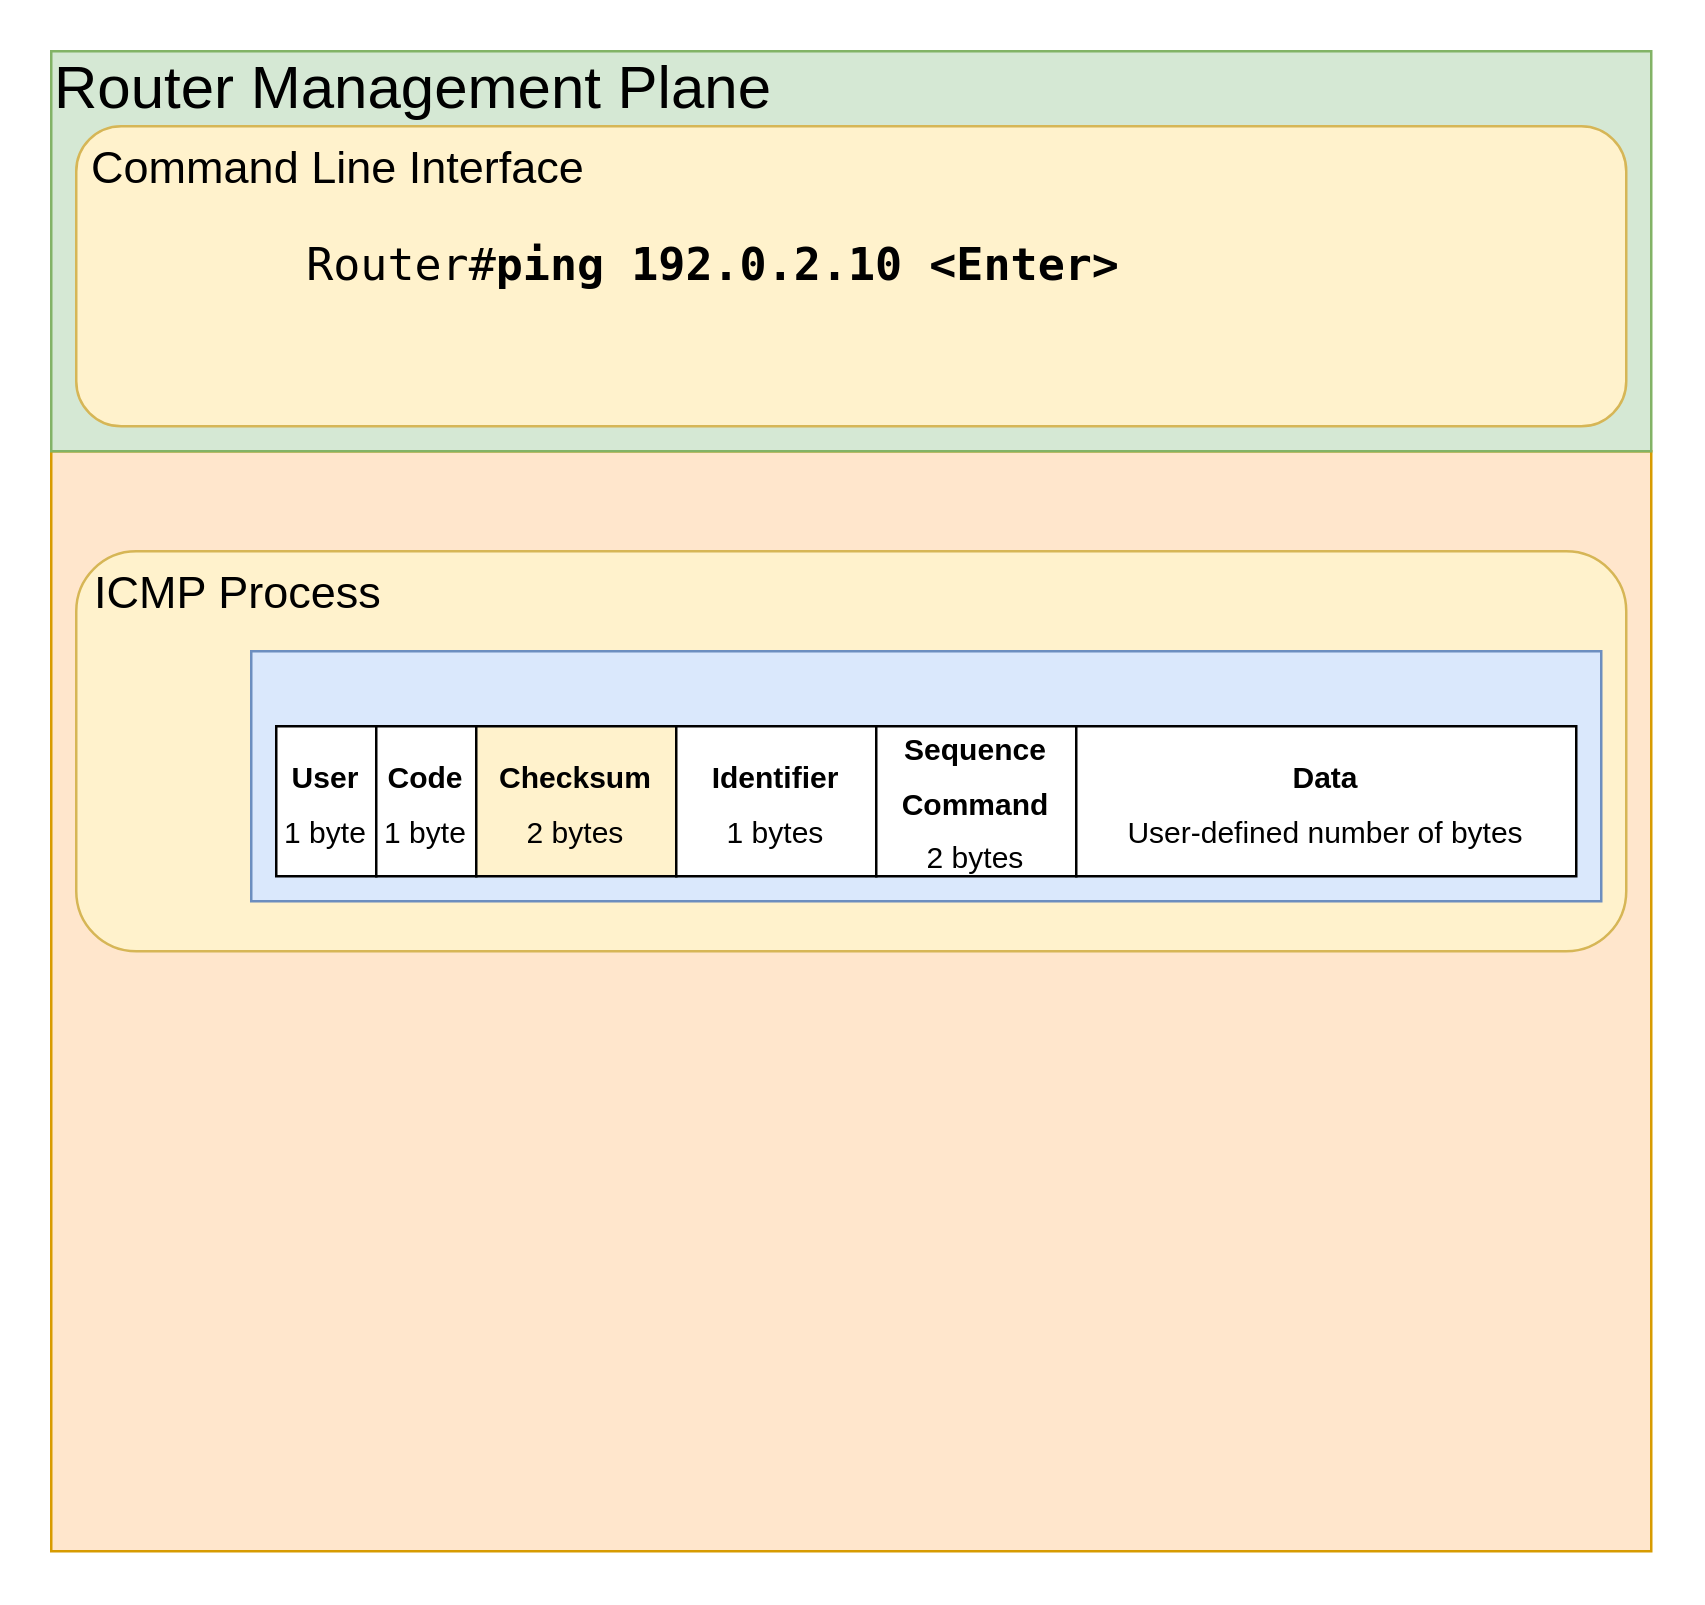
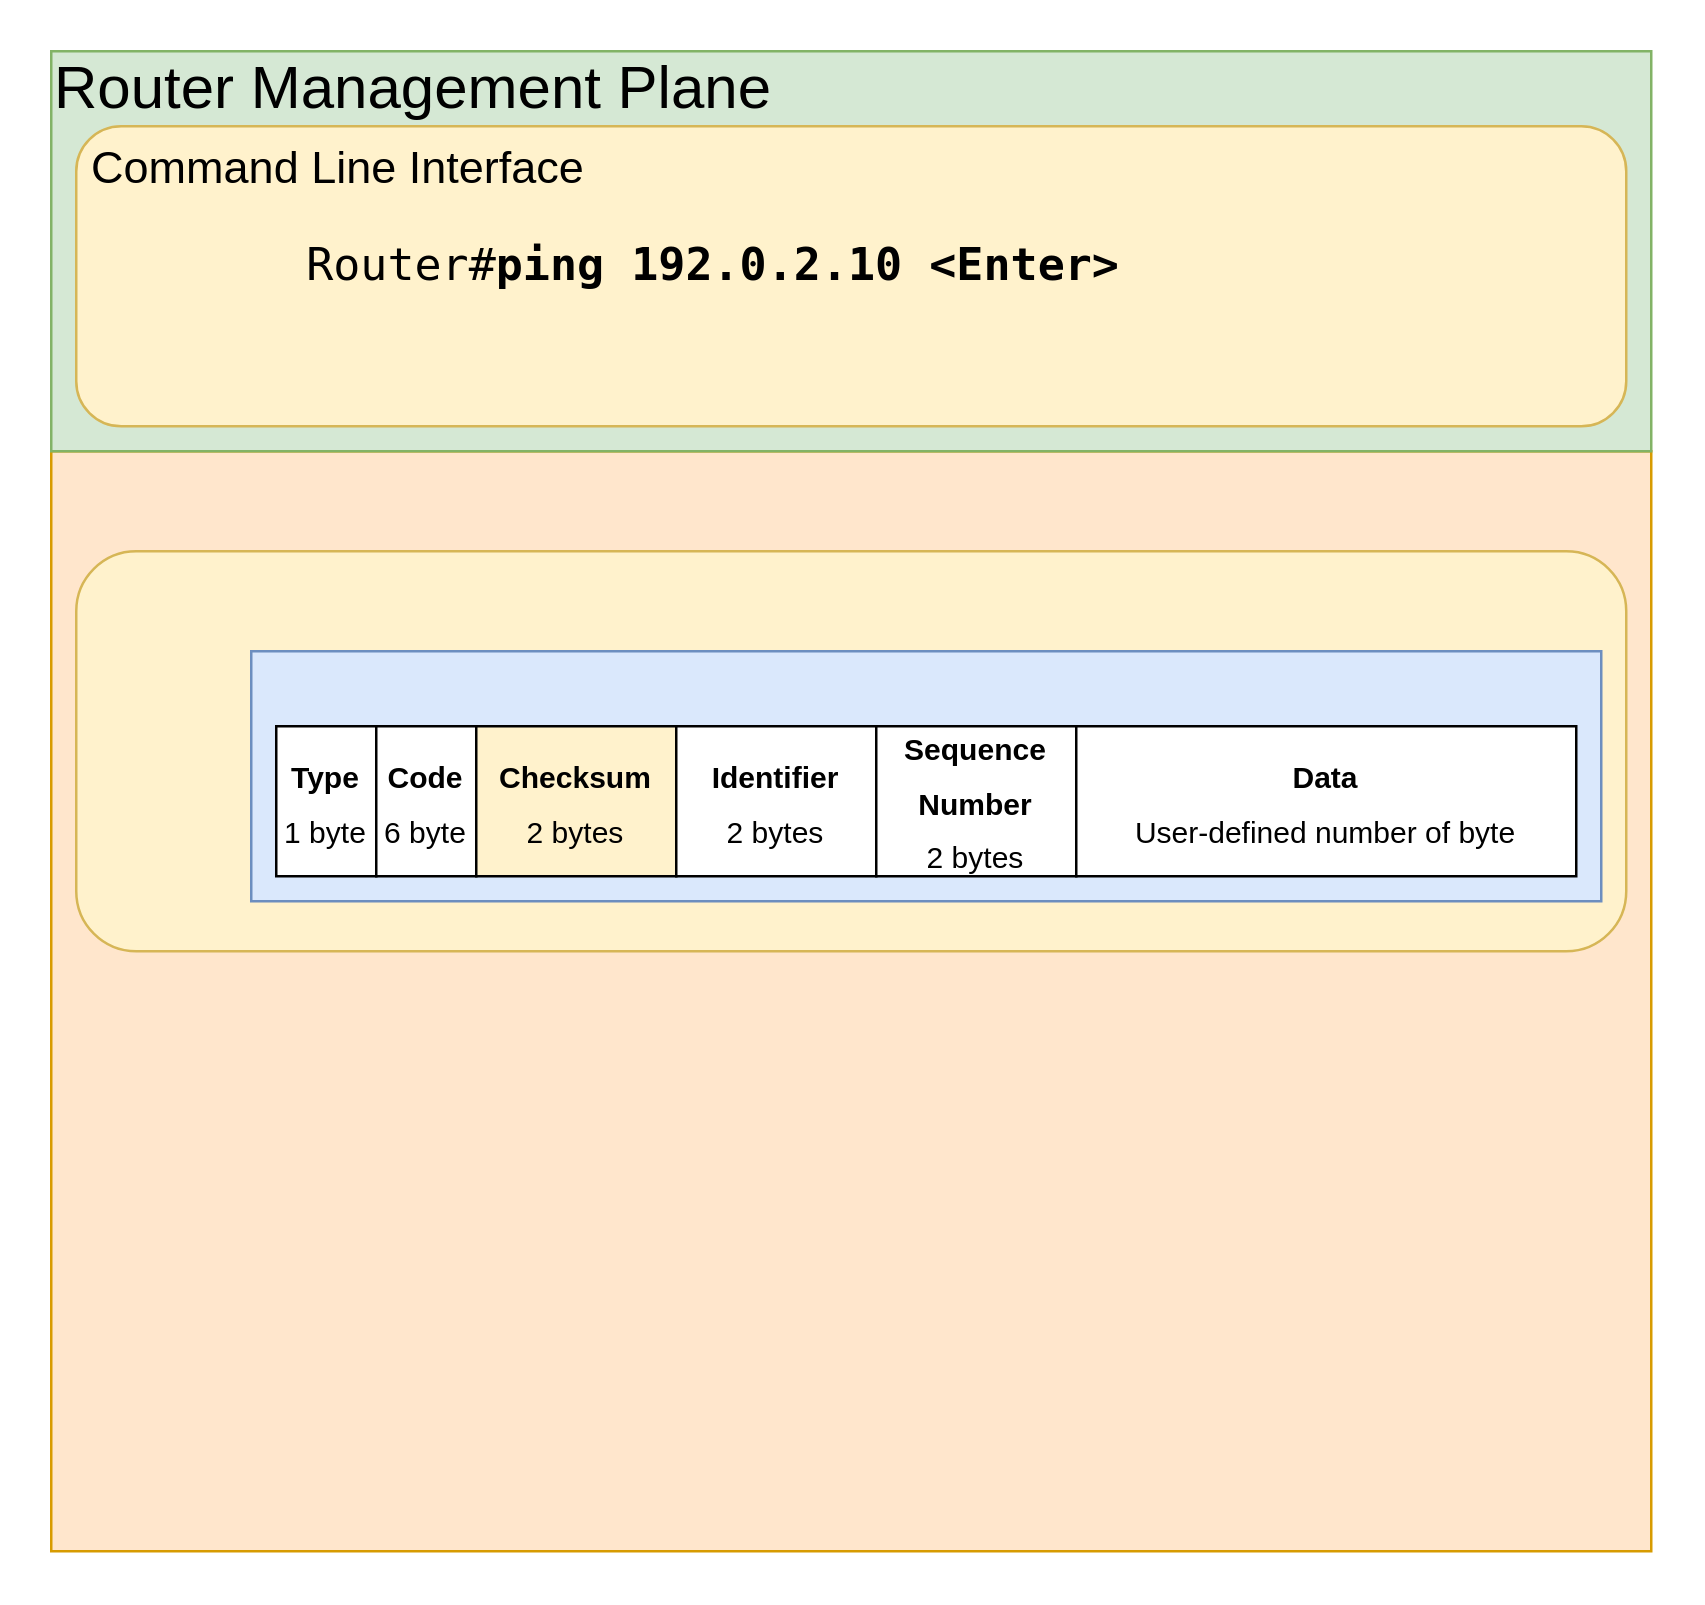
- <mxCell id="5" value="&lt;font style=&quot;font-size: 18px&quot;&gt;ICMP Process&lt;/font&gt;" style="text;html=1;strokeColor=none;fillColor=none;align=center;verticalAlign=middle;whiteSpace=wrap;rounded=0;fontSize=24;" parent="1" vertex="1"><mxGeometry x="30" y="220" width="130" height="30" as="geometry" /></mxCell>
- <mxCell id="6" value="&lt;font style=&quot;font-size: 12px&quot;&gt;&lt;b&gt;User&lt;/b&gt;&lt;br&gt;1 byte&lt;br&gt;&lt;/font&gt;" style="rounded=0;whiteSpace=wrap;html=1;fontSize=18;" parent="1" vertex="1"><mxGeometry x="110" y="290" width="40" height="60" as="geometry" /></mxCell>
+ <mxCell id="6" value="&lt;font style=&quot;font-size: 12px&quot;&gt;&lt;b&gt;Type&lt;/b&gt;&lt;br&gt;1 byte&lt;br&gt;&lt;/font&gt;" style="rounded=0;whiteSpace=wrap;html=1;fontSize=18;" parent="1" vertex="1"><mxGeometry x="110" y="290" width="40" height="60" as="geometry" /></mxCell>
- <mxCell id="7" value="&lt;font style=&quot;font-size: 12px&quot;&gt;&lt;b&gt;Code&lt;/b&gt;&lt;br&gt;1 byte&lt;br&gt;&lt;/font&gt;" style="rounded=0;whiteSpace=wrap;html=1;fontSize=18;" parent="1" vertex="1"><mxGeometry x="150" y="290" width="40" height="60" as="geometry" /></mxCell>
+ <mxCell id="7" value="&lt;font style=&quot;font-size: 12px&quot;&gt;&lt;b&gt;Code&lt;/b&gt;&lt;br&gt;6 byte&lt;br&gt;&lt;/font&gt;" style="rounded=0;whiteSpace=wrap;html=1;fontSize=18;" parent="1" vertex="1"><mxGeometry x="150" y="290" width="40" height="60" as="geometry" /></mxCell>
- <mxCell id="9" value="&lt;font style=&quot;font-size: 12px&quot;&gt;&lt;b&gt;Identifier&lt;/b&gt;&lt;br&gt;1 bytes&lt;br&gt;&lt;/font&gt;" style="rounded=0;whiteSpace=wrap;html=1;fontSize=18;" parent="1" vertex="1"><mxGeometry x="270" y="290" width="80" height="60" as="geometry" /></mxCell>
+ <mxCell id="9" value="&lt;font style=&quot;font-size: 12px&quot;&gt;&lt;b&gt;Identifier&lt;/b&gt;&lt;br&gt;2 bytes&lt;br&gt;&lt;/font&gt;" style="rounded=0;whiteSpace=wrap;html=1;fontSize=18;" parent="1" vertex="1"><mxGeometry x="270" y="290" width="80" height="60" as="geometry" /></mxCell>
- <mxCell id="10" value="&lt;font style=&quot;line-height: 1&quot;&gt;&lt;b&gt;&lt;font style=&quot;font-size: 12px&quot;&gt;Sequence Command&lt;/font&gt;&lt;br&gt;&lt;/b&gt;&lt;span style=&quot;font-size: 12px&quot;&gt;2 bytes&lt;/span&gt;&lt;br&gt;&lt;/font&gt;" style="rounded=0;whiteSpace=wrap;html=1;fontSize=18;" parent="1" vertex="1"><mxGeometry x="350" y="290" width="80" height="60" as="geometry" /></mxCell>
+ <mxCell id="10" value="&lt;font style=&quot;line-height: 1&quot;&gt;&lt;b&gt;&lt;font style=&quot;font-size: 12px&quot;&gt;Sequence Number&lt;/font&gt;&lt;br&gt;&lt;/b&gt;&lt;span style=&quot;font-size: 12px&quot;&gt;2 bytes&lt;/span&gt;&lt;br&gt;&lt;/font&gt;" style="rounded=0;whiteSpace=wrap;html=1;fontSize=18;" parent="1" vertex="1"><mxGeometry x="350" y="290" width="80" height="60" as="geometry" /></mxCell>
- <mxCell id="11" value="&lt;font style=&quot;font-size: 12px&quot;&gt;&lt;b&gt;Data&lt;/b&gt;&lt;br&gt;User-defined number of bytes&lt;br&gt;&lt;/font&gt;" style="rounded=0;whiteSpace=wrap;html=1;fontSize=18;" parent="1" vertex="1"><mxGeometry x="430" y="290" width="200" height="60" as="geometry" /></mxCell>
+ <mxCell id="11" value="&lt;font style=&quot;font-size: 12px&quot;&gt;&lt;b&gt;Data&lt;/b&gt;&lt;br&gt;User-defined number of byte&lt;br&gt;&lt;/font&gt;" style="rounded=0;whiteSpace=wrap;html=1;fontSize=18;" parent="1" vertex="1"><mxGeometry x="430" y="290" width="200" height="60" as="geometry" /></mxCell>
